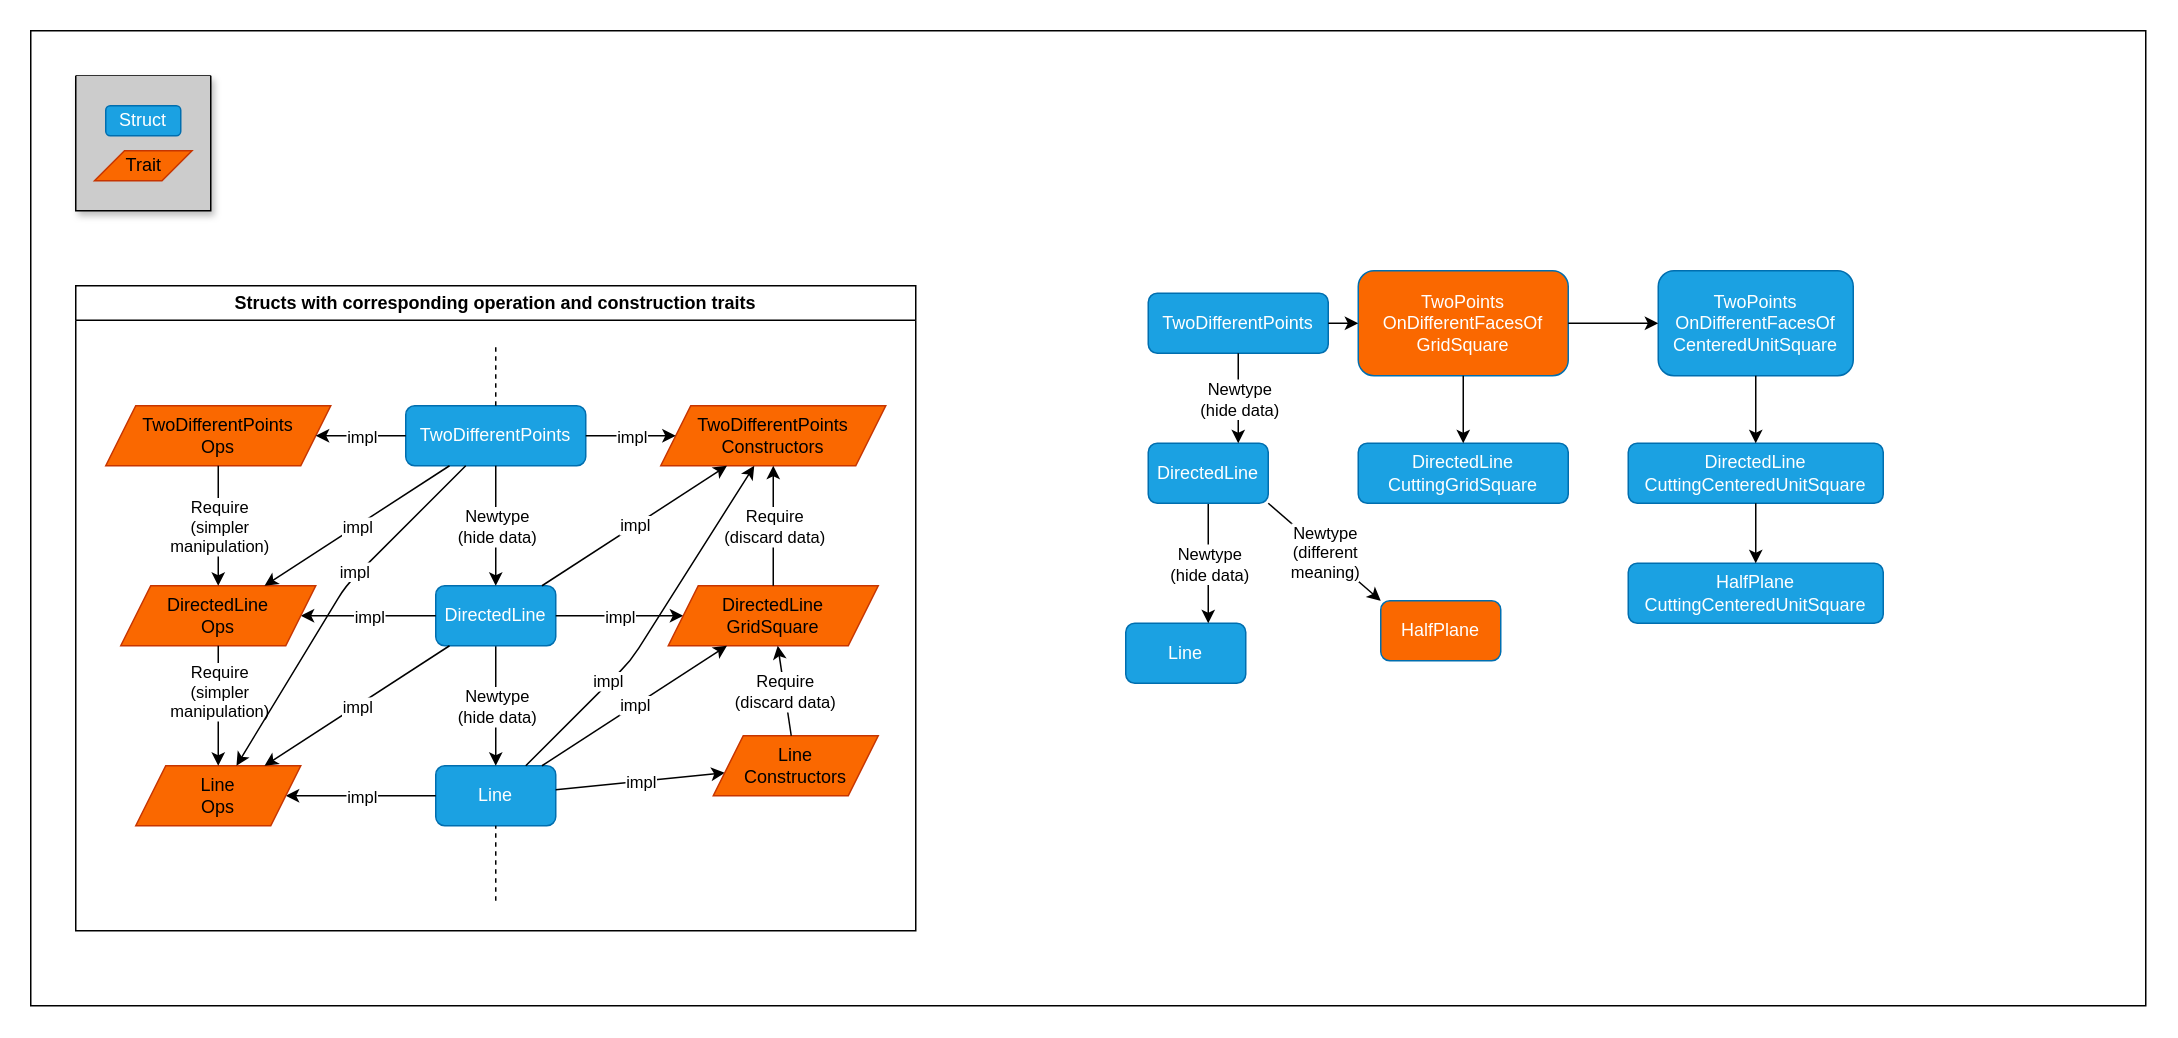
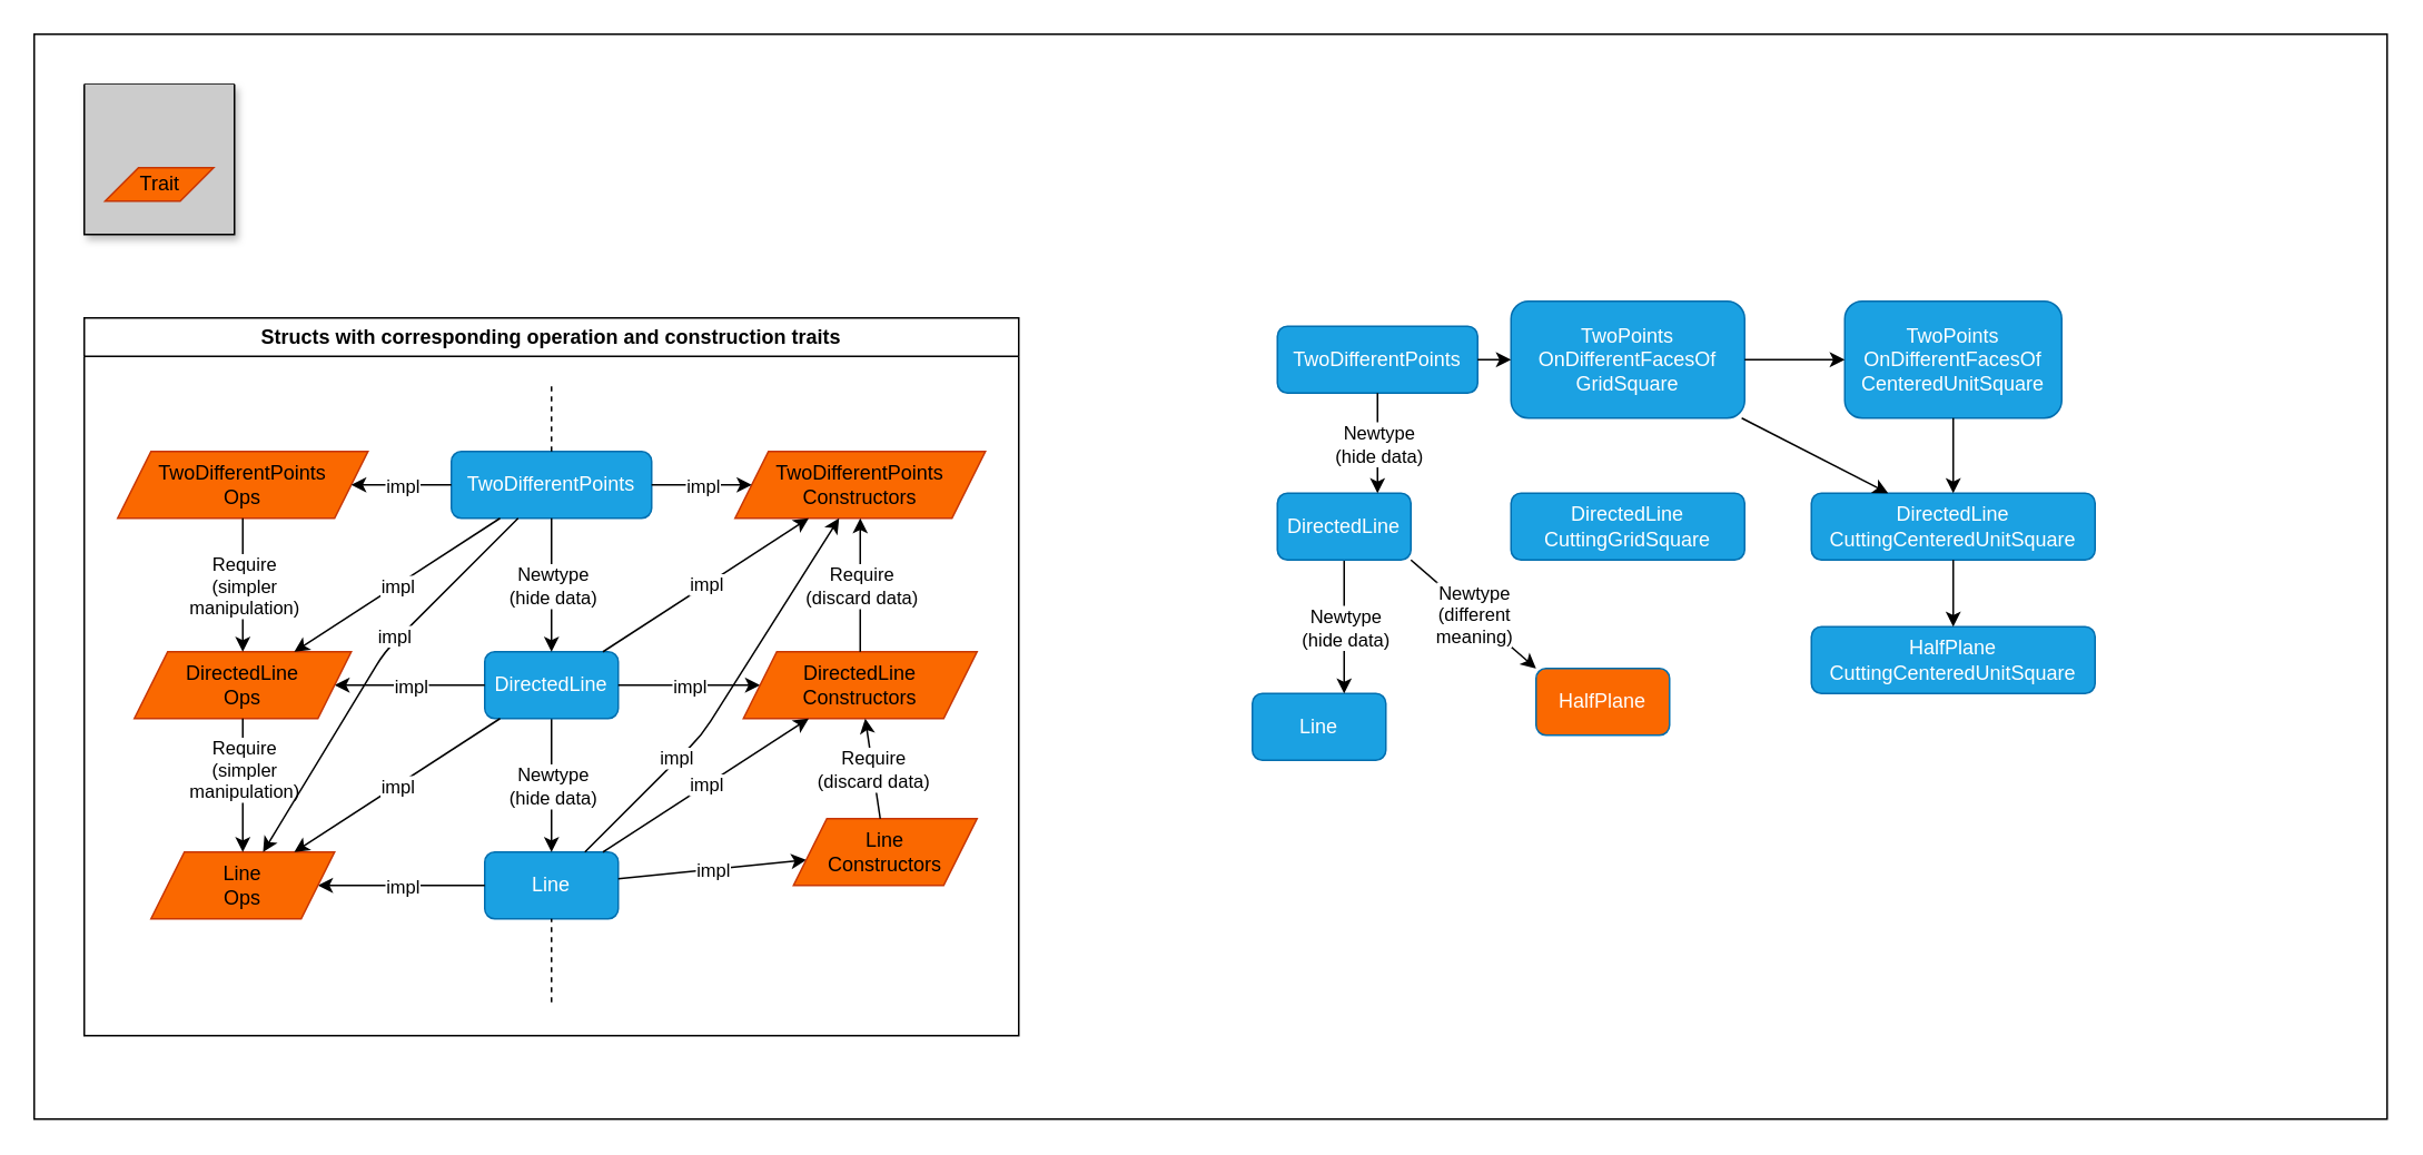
- <mxCell id="6" value="Struct" style="rounded=1;whiteSpace=wrap;fillColor=#1ba1e2;strokeColor=#006EAF;fontColor=#ffffff;verticalAlign=middle;html=1;spacing=2;flipH=0;flipV=0;" parent="4" vertex="1"><mxGeometry x="20" y="20" width="50" height="20" as="geometry" /></mxCell>
- <mxCell id="69" value="&lt;div&gt;TwoPoints&lt;/div&gt;&lt;div&gt;OnDifferentFacesOf&lt;/div&gt;&lt;div&gt;GridSquare&lt;/div&gt;" style="rounded=1;whiteSpace=wrap;html=1;fillColor=#fa6800;strokeColor=#006EAF;fontColor=#ffffff;" vertex="1" parent="3"><mxGeometry x="905" y="180" width="140" height="70" as="geometry" /></mxCell>
+ <mxCell id="69" value="&lt;div&gt;TwoPoints&lt;/div&gt;&lt;div&gt;OnDifferentFacesOf&lt;/div&gt;&lt;div&gt;GridSquare&lt;/div&gt;" style="rounded=1;whiteSpace=wrap;html=1;fillColor=#1ba1e2;strokeColor=#006EAF;fontColor=#ffffff;" vertex="1" parent="3"><mxGeometry x="905" y="180" width="140" height="70" as="geometry" /></mxCell>
- <mxCell id="74" value="" style="endArrow=classic;html=1;rounded=0;" edge="1" parent="3" source="69" target="68"><mxGeometry width="50" height="50" relative="1" as="geometry"><mxPoint x="1146" y="245" as="sourcePoint" /><mxPoint x="1344" y="305" as="targetPoint" /></mxGeometry></mxCell>
+ <mxCell id="74" value="" style="endArrow=classic;html=1;rounded=0;" edge="1" parent="3" source="69" target="67"><mxGeometry width="50" height="50" relative="1" as="geometry"><mxPoint x="1146" y="245" as="sourcePoint" /><mxPoint x="1344" y="305" as="targetPoint" /></mxGeometry></mxCell>
- <mxCell id="29" value="&lt;div&gt;DirectedLine&lt;/div&gt;&lt;div&gt;GridSquare&lt;br&gt;&lt;/div&gt;" style="rounded=0;whiteSpace=wrap;html=1;fillColor=#fa6800;strokeColor=#C73500;fontColor=#000000;shape=parallelogram;fixedSize=1;perimeter=parallelogramPerimeter;" parent="8" vertex="1"><mxGeometry x="375" y="160" width="140" height="40" as="geometry" /></mxCell>
+ <mxCell id="29" value="&lt;div&gt;DirectedLine&lt;/div&gt;&lt;div&gt;Constructors&lt;br&gt;&lt;/div&gt;" style="rounded=0;whiteSpace=wrap;html=1;fillColor=#fa6800;strokeColor=#C73500;fontColor=#000000;shape=parallelogram;fixedSize=1;perimeter=parallelogramPerimeter;" parent="8" vertex="1"><mxGeometry x="375" y="160" width="140" height="40" as="geometry" /></mxCell>
